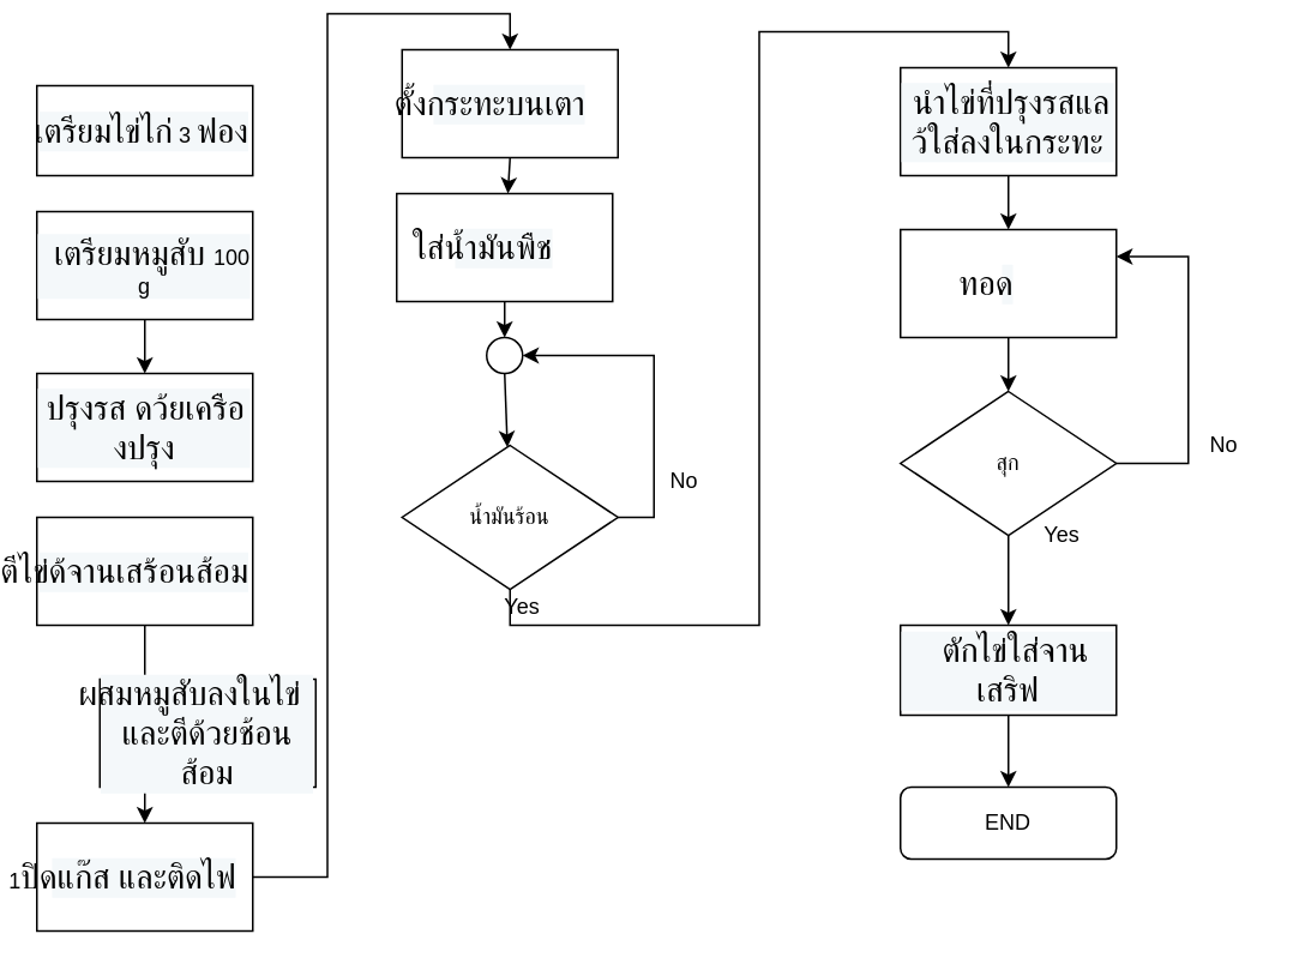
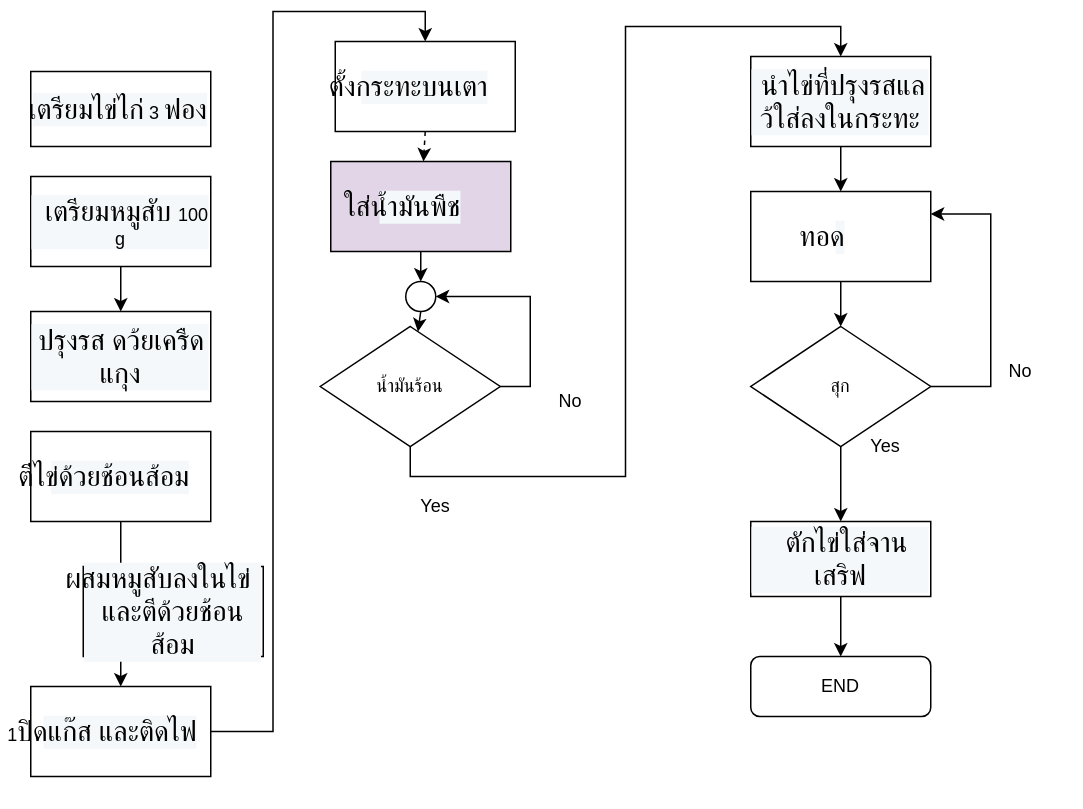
- <mxCell id="9" style="edgeStyle=none;rounded=0;orthogonalLoop=1;jettySize=auto;html=1;exitX=0.5;exitY=1;exitDx=0;exitDy=0;" edge="1" parent="1" source="10" target="14"><mxGeometry relative="1" as="geometry" /></mxCell>
+ <mxCell id="9" style="edgeStyle=none;rounded=0;orthogonalLoop=1;jettySize=auto;html=1;exitX=0.5;exitY=1;exitDx=0;exitDy=0;dashed=1;" edge="1" parent="1" source="10" target="14"><mxGeometry relative="1" as="geometry" /></mxCell>
- <mxCell id="14" value="&lt;p class=&quot;MsoListParagraph&quot; style=&quot;text-indent: -18.0pt ; line-height: normal ; background: #f4f8fa&quot;&gt;&lt;span lang=&quot;TH&quot; style=&quot;font-size: 14.0pt ; font-family: &amp;#34;cordia new&amp;#34; , &amp;#34;sans-serif&amp;#34;&quot;&gt;ใส่น้ำมันพืช&lt;/span&gt;&lt;/p&gt;" style="rounded=0;whiteSpace=wrap;html=1;" vertex="1" parent="1"><mxGeometry x="220" y="100" width="120" height="60" as="geometry" /></mxCell>
+ <mxCell id="14" value="&lt;p class=&quot;MsoListParagraph&quot; style=&quot;text-indent: -18.0pt ; line-height: normal ; background: #f4f8fa&quot;&gt;&lt;span lang=&quot;TH&quot; style=&quot;font-size: 14.0pt ; font-family: &amp;#34;cordia new&amp;#34; , &amp;#34;sans-serif&amp;#34;&quot;&gt;ใส่น้ำมันพืช&lt;/span&gt;&lt;/p&gt;" style="rounded=0;whiteSpace=wrap;html=1;fillColor=#e1d5e7;" vertex="1" parent="1"><mxGeometry x="220" y="100" width="120" height="60" as="geometry" /></mxCell>
- <mxCell id="5" value="&lt;p class=&quot;MsoListParagraph&quot; style=&quot;text-indent: -18.0pt ; line-height: normal ; background: #f4f8fa&quot;&gt;&lt;span style=&quot;font-stretch: normal ; font-size: 7pt ; line-height: normal ; font-family: &amp;#34;times new roman&amp;#34;&quot;&gt;&amp;nbsp; &amp;nbsp; &amp;nbsp; &amp;nbsp; &amp;nbsp; &amp;nbsp;&lt;/span&gt;&lt;span lang=&quot;TH&quot; style=&quot;font-size: 14.0pt ; font-family: &amp;#34;cordia new&amp;#34; , &amp;#34;sans-serif&amp;#34;&quot;&gt;ปรุงรส ดว้ยเครืองปรุง&lt;/span&gt;&lt;/p&gt;" style="rounded=0;whiteSpace=wrap;html=1;" vertex="1" parent="1"><mxGeometry x="20" y="200" width="120" height="60" as="geometry" /></mxCell>
+ <mxCell id="5" value="&lt;p class=&quot;MsoListParagraph&quot; style=&quot;text-indent: -18.0pt ; line-height: normal ; background: #f4f8fa&quot;&gt;&lt;span style=&quot;font-stretch: normal ; font-size: 7pt ; line-height: normal ; font-family: &amp;#34;times new roman&amp;#34;&quot;&gt;&amp;nbsp; &amp;nbsp; &amp;nbsp; &amp;nbsp; &amp;nbsp; &amp;nbsp;&lt;/span&gt;&lt;span lang=&quot;TH&quot; style=&quot;font-size: 14.0pt ; font-family: &amp;#34;cordia new&amp;#34; , &amp;#34;sans-serif&amp;#34;&quot;&gt;ปรุงรส ดว้ยเครืดแกุง&lt;/span&gt;&lt;/p&gt;" style="rounded=0;whiteSpace=wrap;html=1;" vertex="1" parent="1"><mxGeometry x="20" y="200" width="120" height="60" as="geometry" /></mxCell>
- <mxCell id="22" value="น้ำมันร้อน" style="rhombus;whiteSpace=wrap;html=1;" vertex="1" parent="1"><mxGeometry x="223" y="240" width="120" height="80" as="geometry" /></mxCell>
+ <mxCell id="22" value="น้ำมันร้อน" style="rhombus;whiteSpace=wrap;html=1;" vertex="1" parent="1"><mxGeometry x="213" y="210" width="120" height="80" as="geometry" /></mxCell>
- <mxCell id="7" value="&lt;p class=&quot;MsoListParagraph&quot; style=&quot;text-indent: -18.0pt ; line-height: normal ; background: #f4f8fa&quot;&gt;&lt;span style=&quot;font-stretch: normal ; font-size: 7pt ; line-height: normal ; font-family: &amp;#34;times new roman&amp;#34;&quot;&gt;&amp;nbsp;&lt;/span&gt;&lt;span lang=&quot;TH&quot; style=&quot;font-size: 14.0pt ; font-family: &amp;#34;cordia new&amp;#34; , &amp;#34;sans-serif&amp;#34;&quot;&gt;ตีไข่ด้จานเสร้อนส้อม&lt;/span&gt;&lt;/p&gt;" style="rounded=0;whiteSpace=wrap;html=1;" vertex="1" parent="1"><mxGeometry x="20" y="280" width="120" height="60" as="geometry" /></mxCell>
+ <mxCell id="7" value="&lt;p class=&quot;MsoListParagraph&quot; style=&quot;text-indent: -18.0pt ; line-height: normal ; background: #f4f8fa&quot;&gt;&lt;span style=&quot;font-stretch: normal ; font-size: 7pt ; line-height: normal ; font-family: &amp;#34;times new roman&amp;#34;&quot;&gt;&amp;nbsp;&lt;/span&gt;&lt;span lang=&quot;TH&quot; style=&quot;font-size: 14.0pt ; font-family: &amp;#34;cordia new&amp;#34; , &amp;#34;sans-serif&amp;#34;&quot;&gt;ตีไข่ด้วยช้อนส้อม&lt;/span&gt;&lt;/p&gt;" style="rounded=0;whiteSpace=wrap;html=1;" vertex="1" parent="1"><mxGeometry x="20" y="280" width="120" height="60" as="geometry" /></mxCell>
